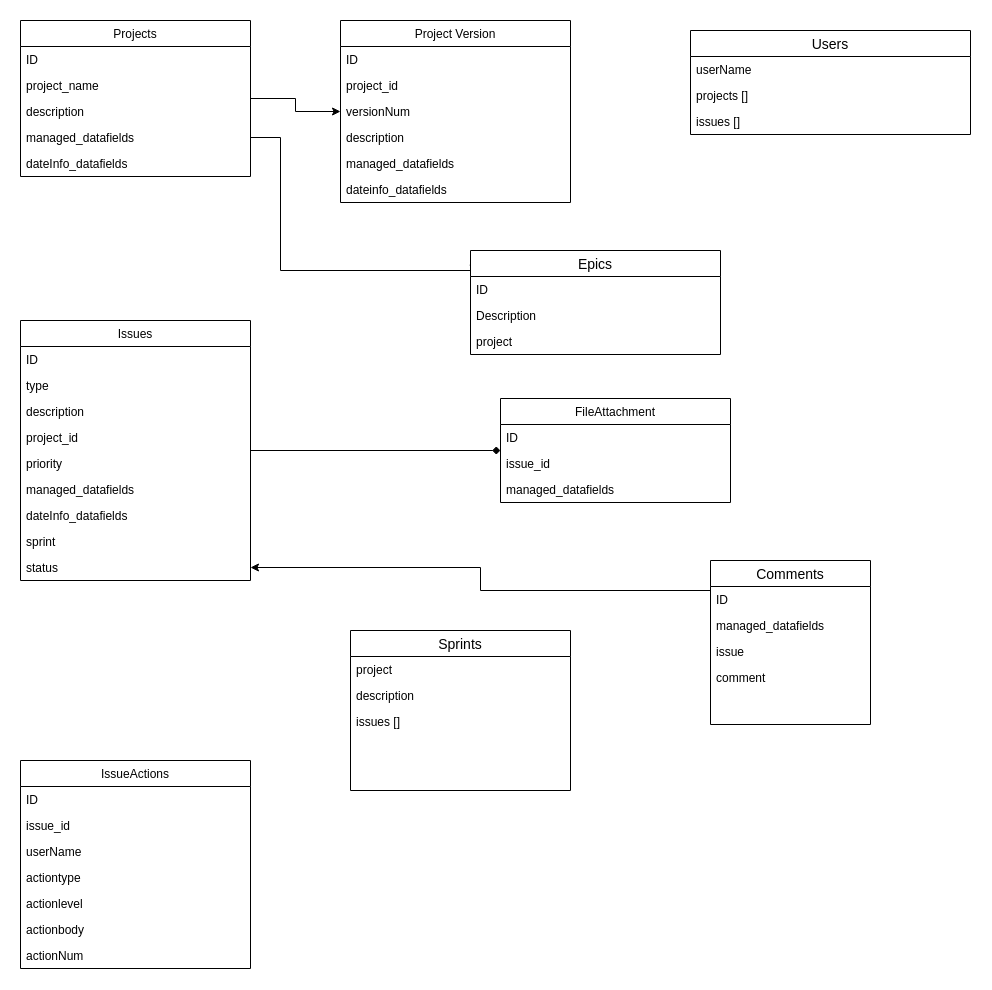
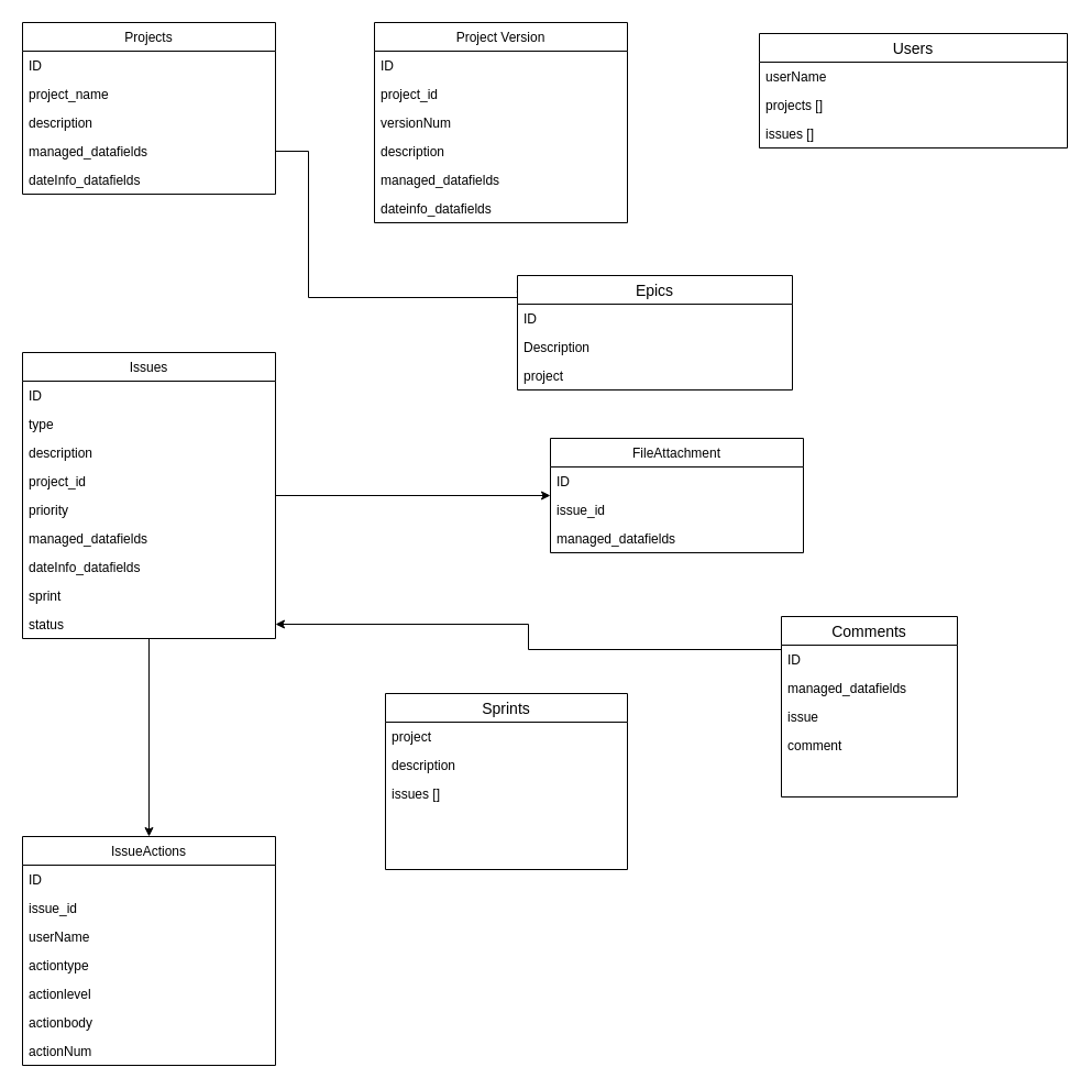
- <mxCell id="3" value="" style="edgeStyle=orthogonalEdgeStyle;rounded=0;orthogonalLoop=1;jettySize=auto;html=1;" parent="1" source="5" target="11" edge="1"><mxGeometry relative="1" as="geometry" /></mxCell>
- <mxCell id="4" value="" style="edgeStyle=orthogonalEdgeStyle;rounded=0;orthogonalLoop=1;jettySize=auto;html=1;endArrow=diamond;" parent="1" source="18" target="51" edge="1"><mxGeometry relative="1" as="geometry" /></mxCell>
+ <mxCell id="4" value="" style="edgeStyle=orthogonalEdgeStyle;rounded=0;orthogonalLoop=1;jettySize=auto;html=1;" parent="1" source="18" target="51" edge="1"><mxGeometry relative="1" as="geometry" /></mxCell>
+ <mxCell id="2" style="edgeStyle=orthogonalEdgeStyle;rounded=0;orthogonalLoop=1;jettySize=auto;html=1;entryX=0.5;entryY=0;entryDx=0;entryDy=0;" parent="1" source="18" target="37" edge="1"><mxGeometry relative="1" as="geometry" /></mxCell>
